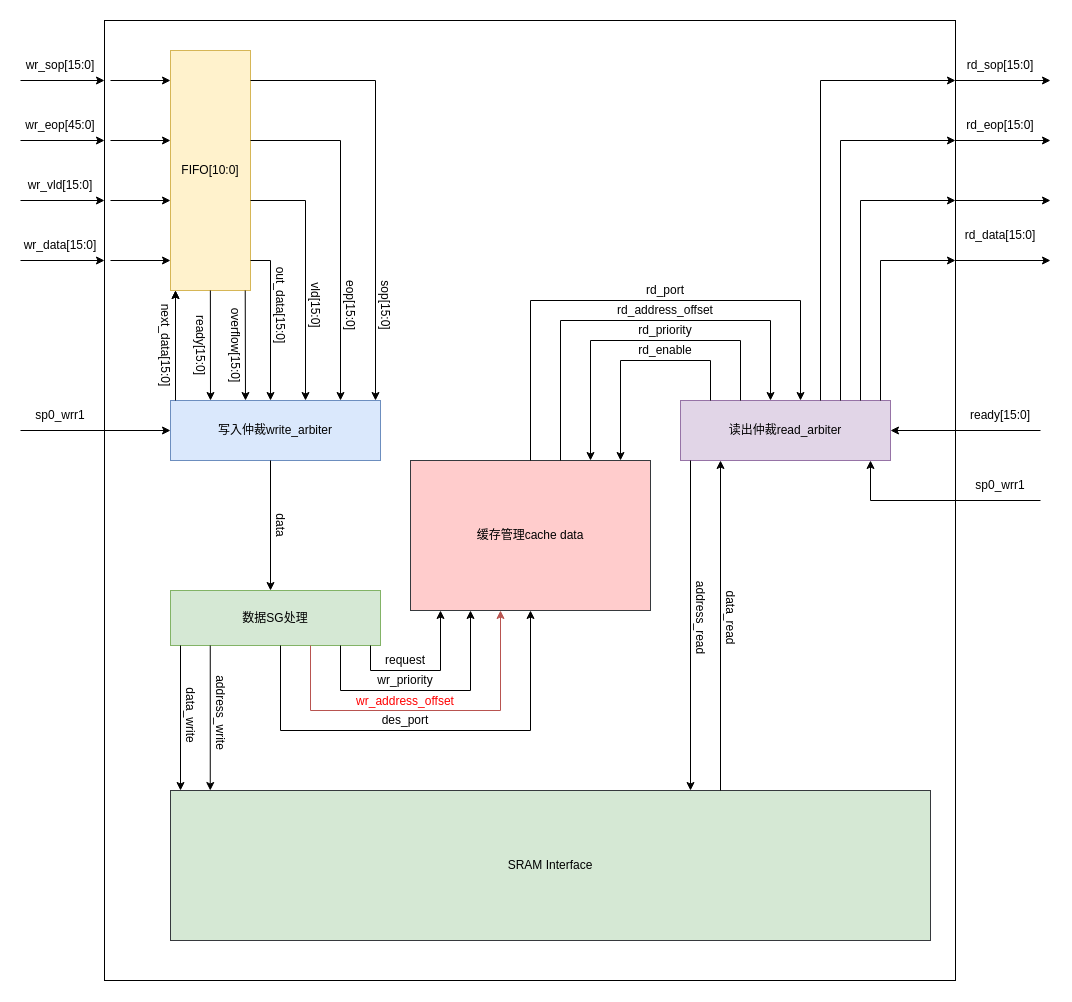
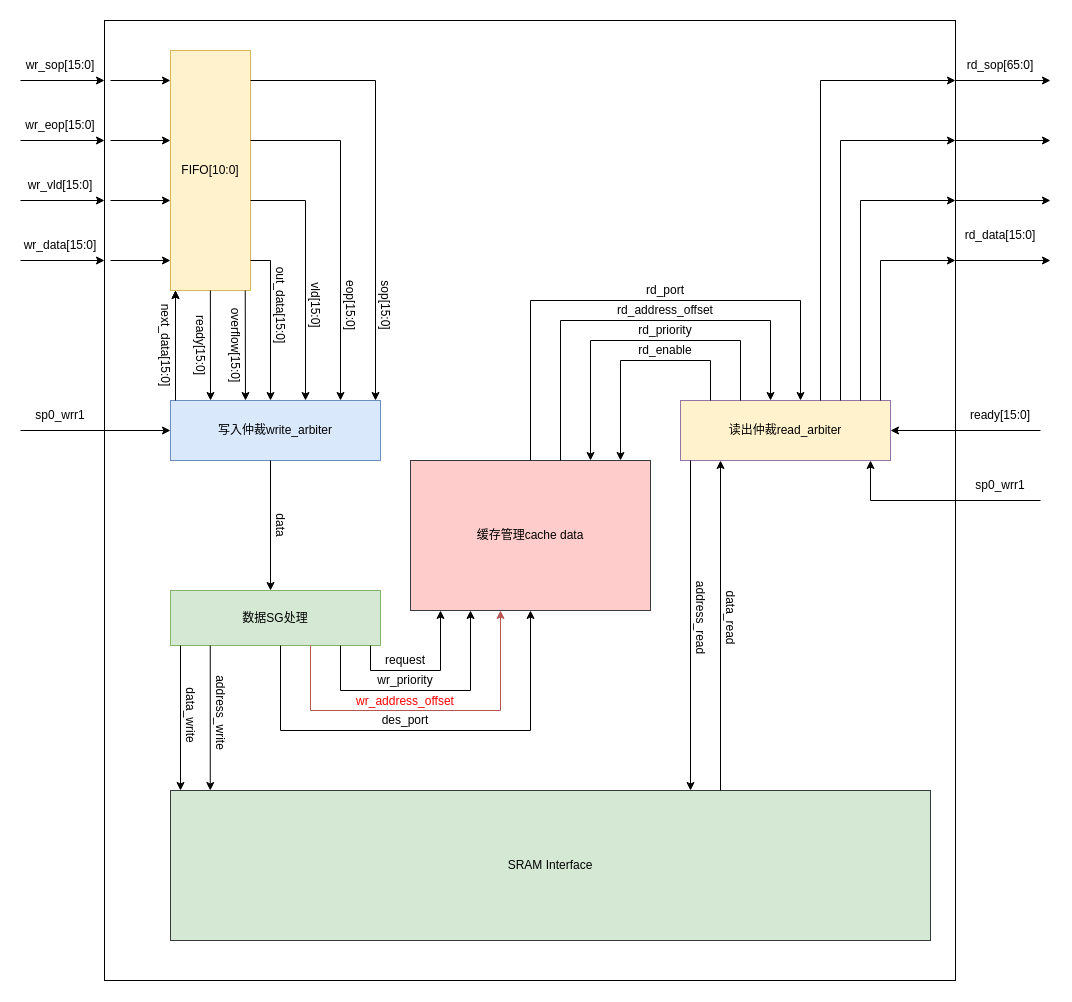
- <mxCell id="70" value="rd_sop[15:0]" style="text;html=1;align=center;verticalAlign=middle;whiteSpace=wrap;rounded=0;" parent="1" vertex="1"><mxGeometry x="970" y="50" width="60" height="30" as="geometry" /></mxCell>
+ <mxCell id="70" value="rd_sop[65:0]" style="text;html=1;align=center;verticalAlign=middle;whiteSpace=wrap;rounded=0;" parent="1" vertex="1"><mxGeometry x="970" y="50" width="60" height="30" as="geometry" /></mxCell>
- <mxCell id="4" value="wr_eop[45:0]" style="text;html=1;align=center;verticalAlign=middle;whiteSpace=wrap;rounded=0;" parent="1" vertex="1"><mxGeometry x="30" y="110" width="60" height="30" as="geometry" /></mxCell>
+ <mxCell id="4" value="wr_eop[15:0]" style="text;html=1;align=center;verticalAlign=middle;whiteSpace=wrap;rounded=0;" parent="1" vertex="1"><mxGeometry x="30" y="110" width="60" height="30" as="geometry" /></mxCell>
- <mxCell id="75" value="rd_eop[15:0]" style="text;html=1;align=center;verticalAlign=middle;whiteSpace=wrap;rounded=0;" parent="1" vertex="1"><mxGeometry x="970" y="110" width="60" height="30" as="geometry" /></mxCell>
- <mxCell id="51" value="读出仲裁read_arbiter" style="rounded=0;whiteSpace=wrap;html=1;fillColor=#e1d5e7;strokeColor=#9673a6;connectable=0;" parent="1" vertex="1"><mxGeometry x="680" y="400" width="210" height="60" as="geometry" /></mxCell>
+ <mxCell id="51" value="读出仲裁read_arbiter" style="rounded=0;whiteSpace=wrap;html=1;fillColor=#fff2cc;strokeColor=#9673a6;connectable=0;" parent="1" vertex="1"><mxGeometry x="680" y="400" width="210" height="60" as="geometry" /></mxCell>
